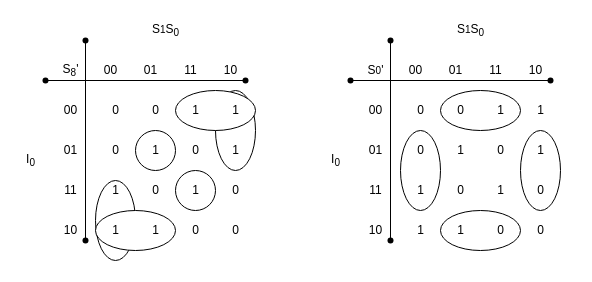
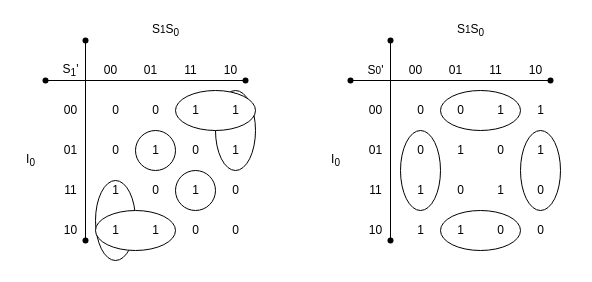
- <mxCell id="8" value="S&lt;sub&gt;8&lt;/sub&gt;'" style="text;html=1;align=center;verticalAlign=middle;resizable=0;points=[];autosize=1;strokeColor=none;" parent="1" vertex="1"><mxGeometry x="55" y="60" width="30" height="20" as="geometry" /></mxCell>
+ <mxCell id="8" value="S&lt;sub&gt;1&lt;/sub&gt;'" style="text;html=1;align=center;verticalAlign=middle;resizable=0;points=[];autosize=1;strokeColor=none;" parent="1" vertex="1"><mxGeometry x="55" y="60" width="30" height="20" as="geometry" /></mxCell>
